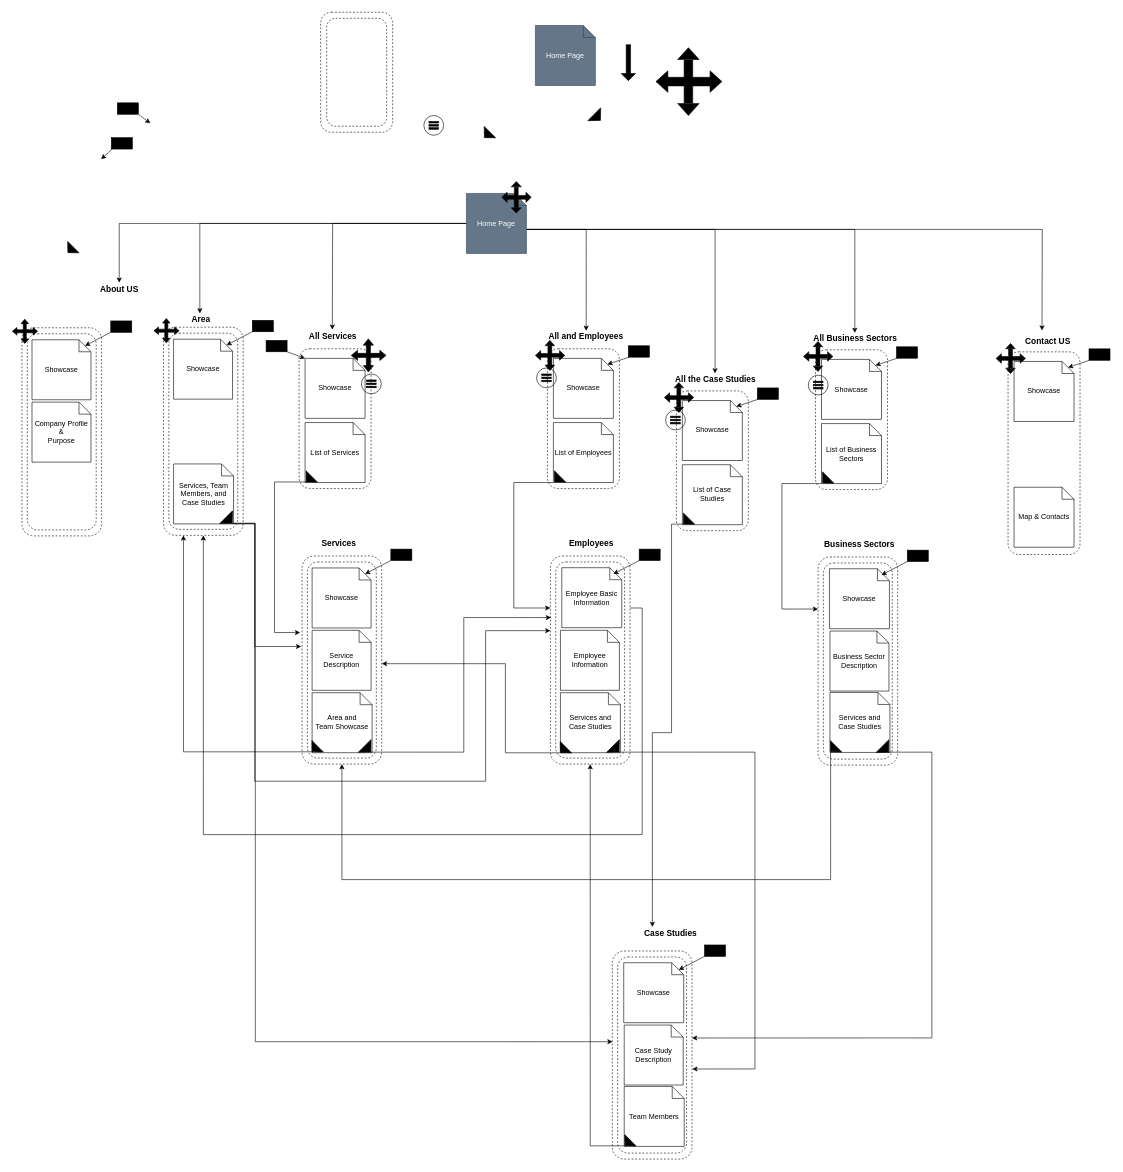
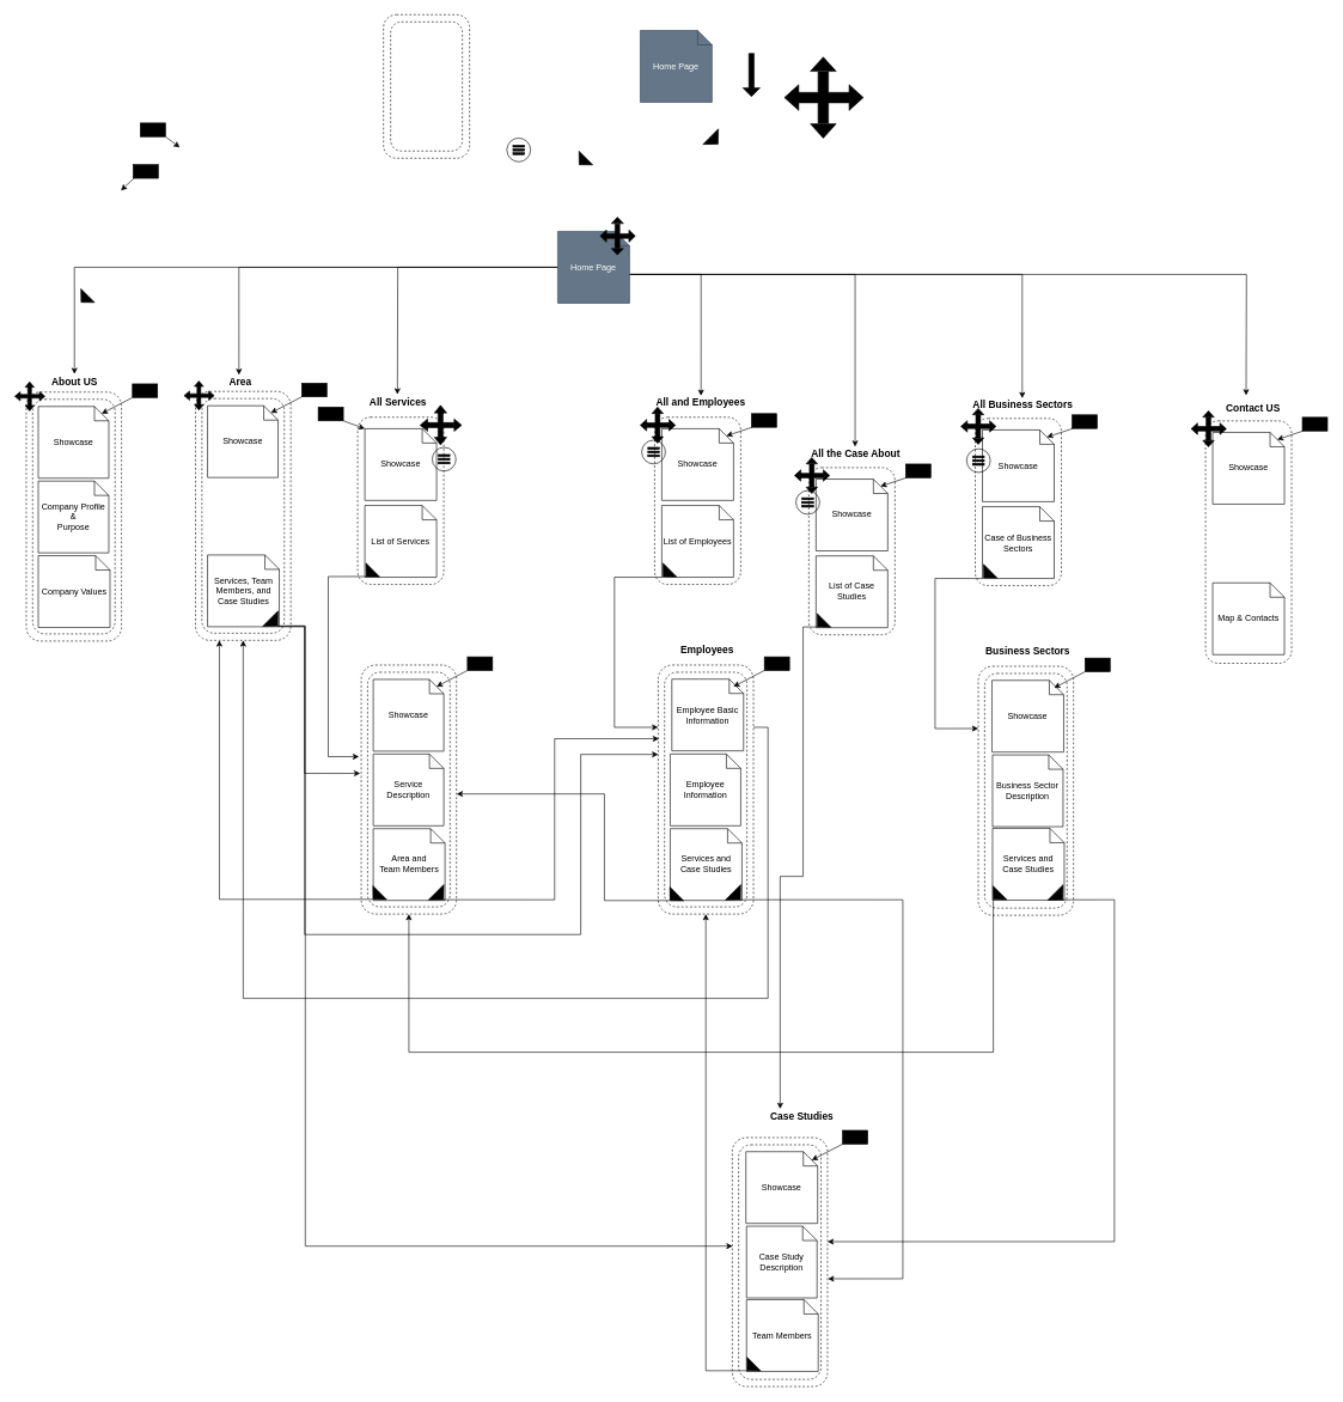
- <mxCell id="38" value="&lt;b&gt;&lt;font style=&quot;font-size: 14px&quot;&gt;About US&lt;/font&gt;&lt;/b&gt;" style="text;html=1;align=center;verticalAlign=middle;resizable=0;points=[];autosize=1;strokeColor=none;" parent="1" vertex="1"><mxGeometry x="161" y="472" width="74" height="19" as="geometry" /></mxCell>
+ <mxCell id="38" value="&lt;b&gt;&lt;font style=&quot;font-size: 14px&quot;&gt;About US&lt;/font&gt;&lt;/b&gt;" style="text;html=1;align=center;verticalAlign=middle;resizable=0;points=[];autosize=1;strokeColor=none;" parent="1" vertex="1"><mxGeometry x="66" y="522" width="74" height="19" as="geometry" /></mxCell>
- <mxCell id="185" value="&lt;font style=&quot;font-size: 14px&quot;&gt;&lt;b&gt;All the Case Studies&lt;br&gt;&lt;/b&gt;&lt;/font&gt;" style="text;html=1;align=center;verticalAlign=middle;resizable=0;points=[];autosize=1;strokeColor=none;" vertex="1" parent="1"><mxGeometry x="1119" y="622.14" width="145" height="19" as="geometry" /></mxCell>
+ <mxCell id="185" value="&lt;font style=&quot;font-size: 14px&quot;&gt;&lt;b&gt;All the Case About&lt;br&gt;&lt;/b&gt;&lt;/font&gt;" style="text;html=1;align=center;verticalAlign=middle;resizable=0;points=[];autosize=1;strokeColor=none;" vertex="1" parent="1"><mxGeometry x="1119" y="622.14" width="145" height="19" as="geometry" /></mxCell>
- <mxCell id="136" value="List of Business Sectors" style="shape=note;size=20;whiteSpace=wrap;html=1;" parent="1" vertex="1"><mxGeometry x="1369" y="705.72" width="100" height="100" as="geometry" /></mxCell>
+ <mxCell id="136" value="Case of Business Sectors" style="shape=note;size=20;whiteSpace=wrap;html=1;" parent="1" vertex="1"><mxGeometry x="1369" y="705.72" width="100" height="100" as="geometry" /></mxCell>
+ <mxCell id="37" value="&lt;div&gt;Company Values&lt;br&gt;&lt;/div&gt;" style="shape=note;size=20;whiteSpace=wrap;html=1;" parent="32" vertex="1"><mxGeometry x="1.97" y="228" width="100" height="100" as="geometry" /></mxCell>
- <mxCell id="74" value="&lt;b&gt;&lt;font style=&quot;font-size: 14px&quot;&gt;Services&lt;/font&gt;&lt;/b&gt;" style="text;html=1;align=center;verticalAlign=middle;resizable=0;points=[];autosize=1;strokeColor=none;" parent="1" vertex="1"><mxGeometry x="530" y="896" width="68" height="19" as="geometry" /></mxCell>
- <mxCell id="69" value="&lt;div&gt;Area and&lt;/div&gt;&lt;div&gt;Team Showcase&lt;br&gt;&lt;/div&gt;" style="shape=note;size=20;whiteSpace=wrap;html=1;" parent="64" vertex="1"><mxGeometry x="1.97" y="228" width="100" height="100" as="geometry" /></mxCell>
+ <mxCell id="69" value="&lt;div&gt;Area and&lt;/div&gt;&lt;div&gt;Team Members&lt;br&gt;&lt;/div&gt;" style="shape=note;size=20;whiteSpace=wrap;html=1;" parent="64" vertex="1"><mxGeometry x="1.97" y="228" width="100" height="100" as="geometry" /></mxCell>
